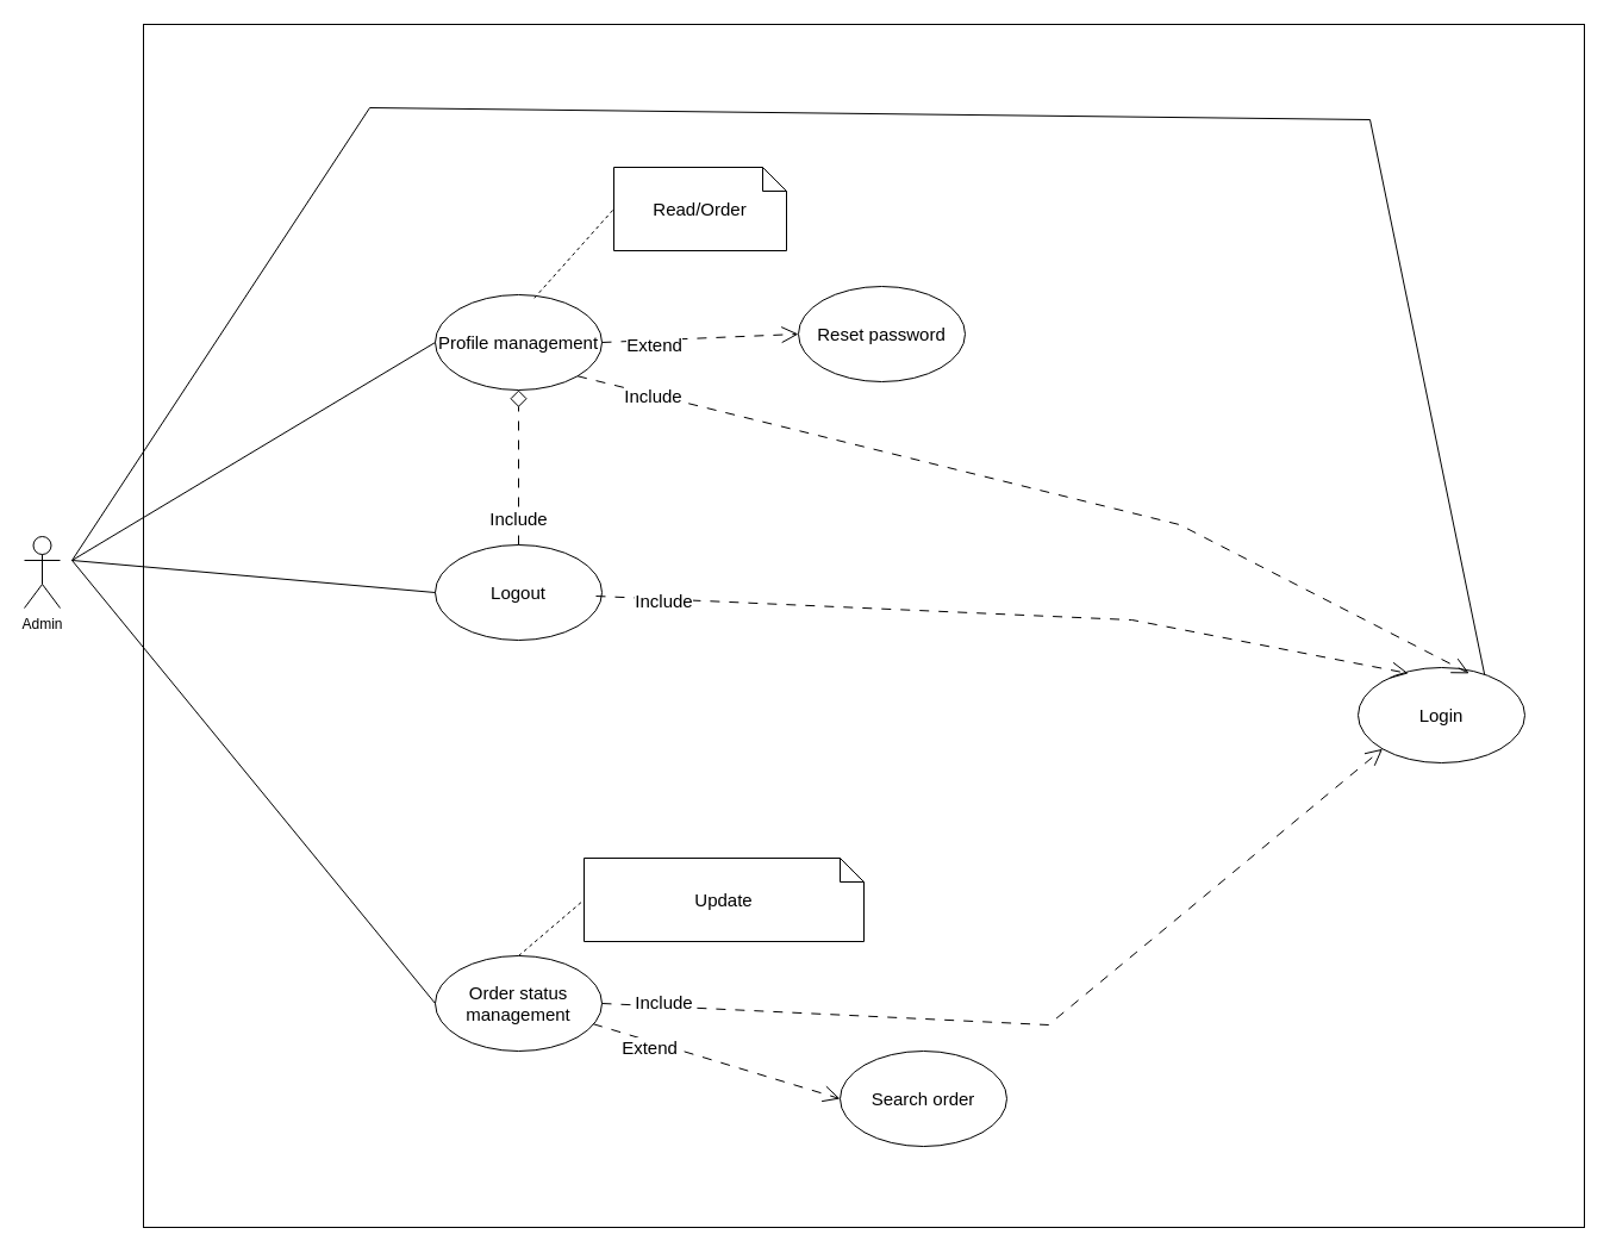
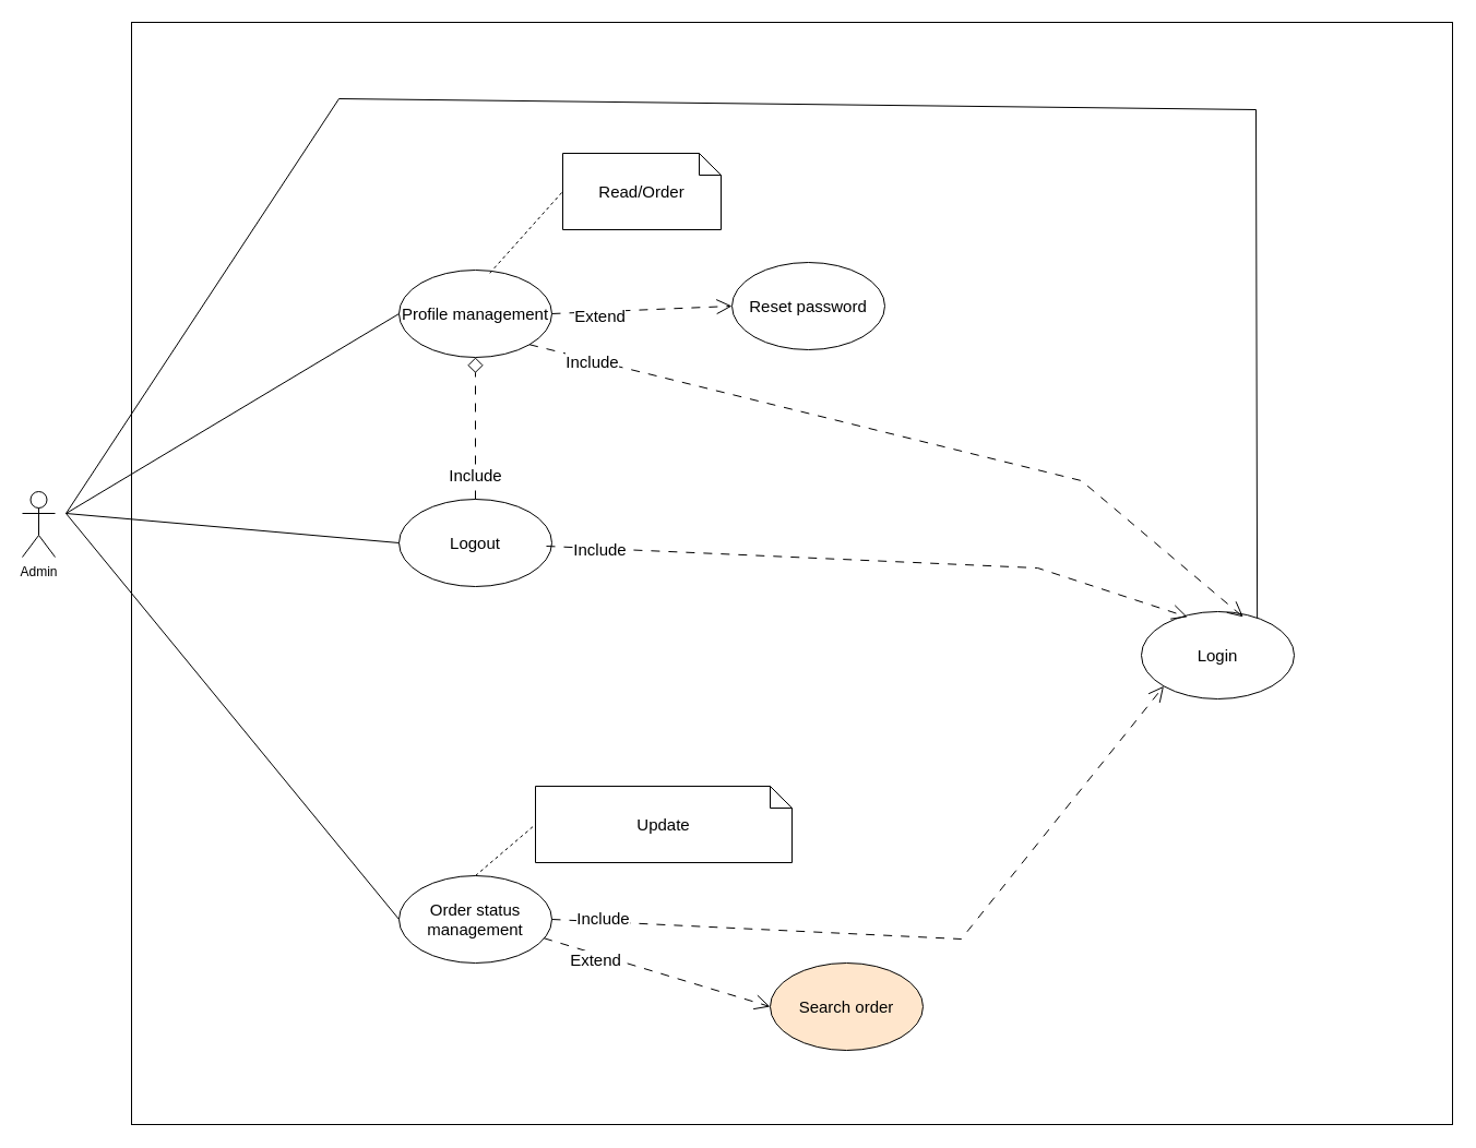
- <mxCell id="4" value="Login" style="ellipse;whiteSpace=wrap;html=1;fontSize=15;" parent="1" vertex="1"><mxGeometry x="1140" y="560" width="140" height="80" as="geometry" /></mxCell>
+ <mxCell id="4" value="Login" style="ellipse;whiteSpace=wrap;html=1;fontSize=15;" parent="1" vertex="1"><mxGeometry x="1045" y="560" width="140" height="80" as="geometry" /></mxCell>
- <mxCell id="15" value="Search order" style="ellipse;whiteSpace=wrap;html=1;fontSize=15;" parent="1" vertex="1"><mxGeometry x="705" y="882" width="140" height="80" as="geometry" /></mxCell>
+ <mxCell id="15" value="Search order" style="ellipse;whiteSpace=wrap;html=1;fontSize=15;fillColor=#ffe6cc;" parent="1" vertex="1"><mxGeometry x="705" y="882" width="140" height="80" as="geometry" /></mxCell>
